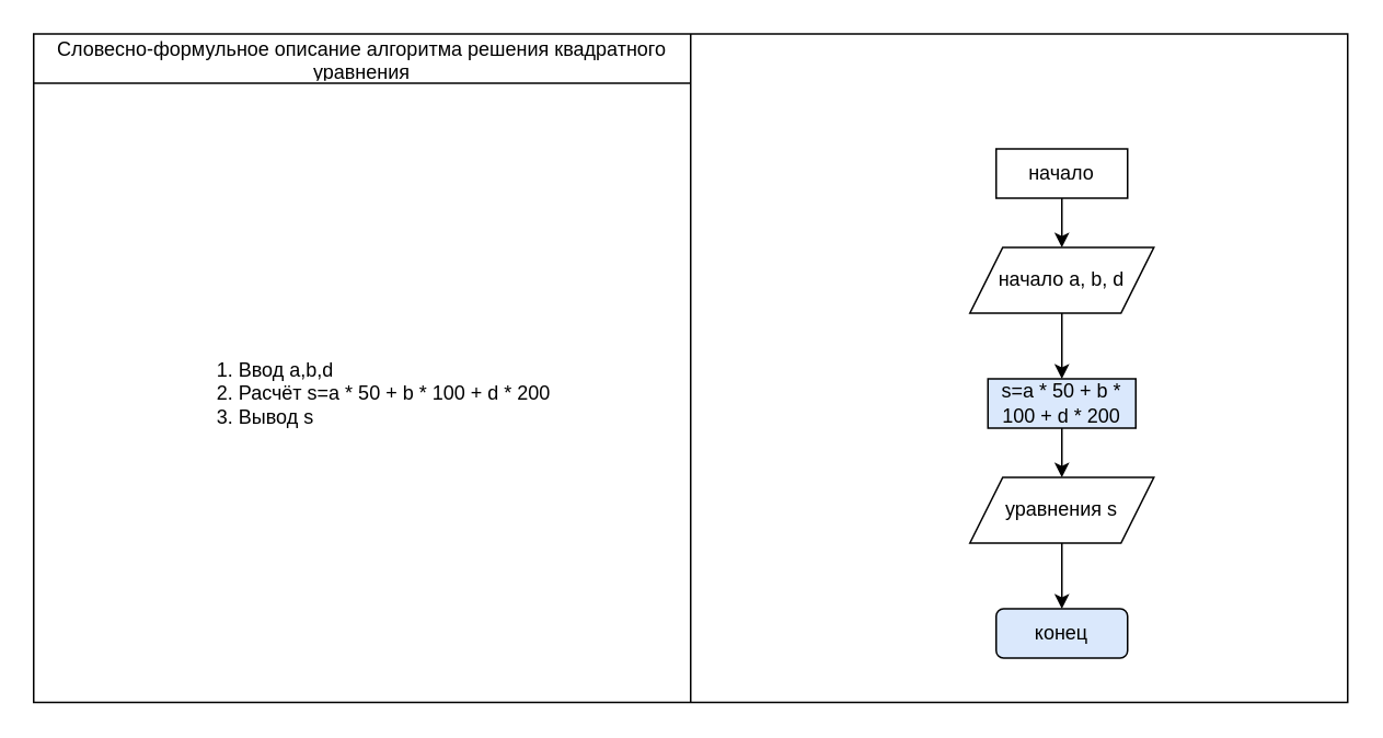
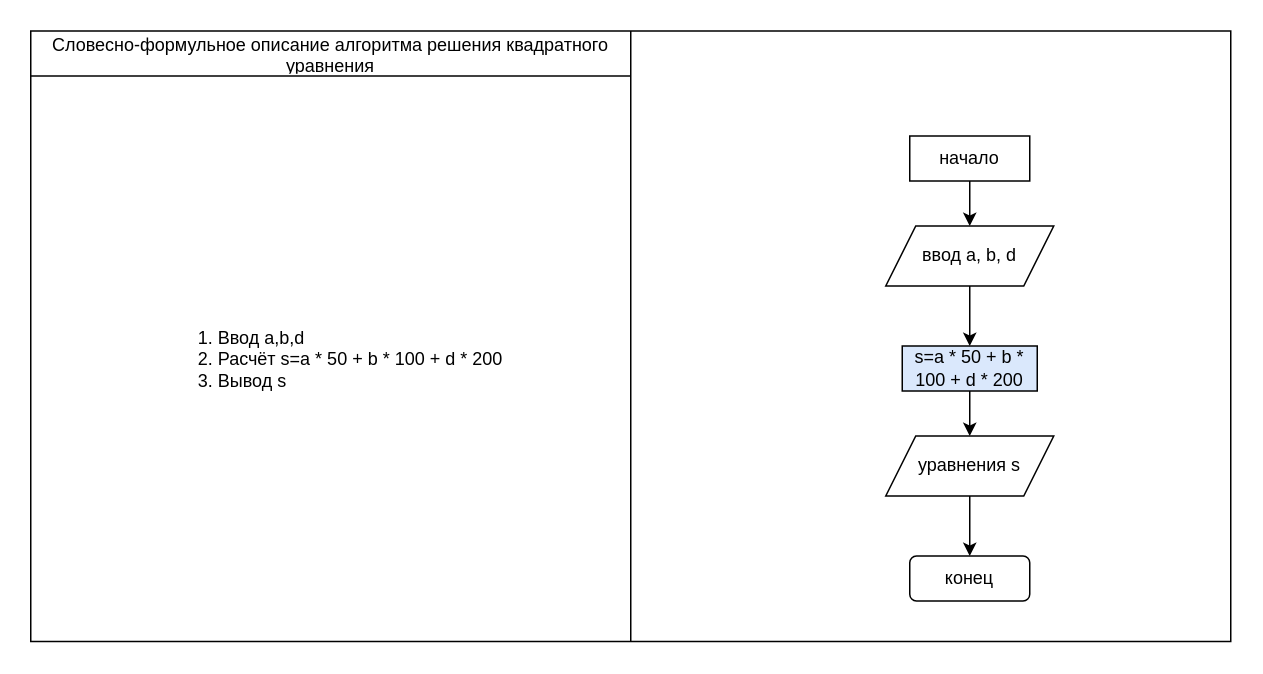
- <mxCell id="11" value="начало a, b, d" style="shape=parallelogram;perimeter=parallelogramPerimeter;whiteSpace=wrap;html=1;fixedSize=1;" vertex="1" parent="1"><mxGeometry x="590" y="150" width="112" height="40" as="geometry" /></mxCell>
+ <mxCell id="11" value="ввод a, b, d" style="shape=parallelogram;perimeter=parallelogramPerimeter;whiteSpace=wrap;html=1;fixedSize=1;" vertex="1" parent="1"><mxGeometry x="590" y="150" width="112" height="40" as="geometry" /></mxCell>
- <mxCell id="16" value="конец" style="rounded=1;whiteSpace=wrap;html=1;fillColor=#dae8fc;" vertex="1" parent="1"><mxGeometry x="606" y="370" width="80" height="30" as="geometry" /></mxCell>
+ <mxCell id="16" value="конец" style="rounded=1;whiteSpace=wrap;html=1;" vertex="1" parent="1"><mxGeometry x="606" y="370" width="80" height="30" as="geometry" /></mxCell>
